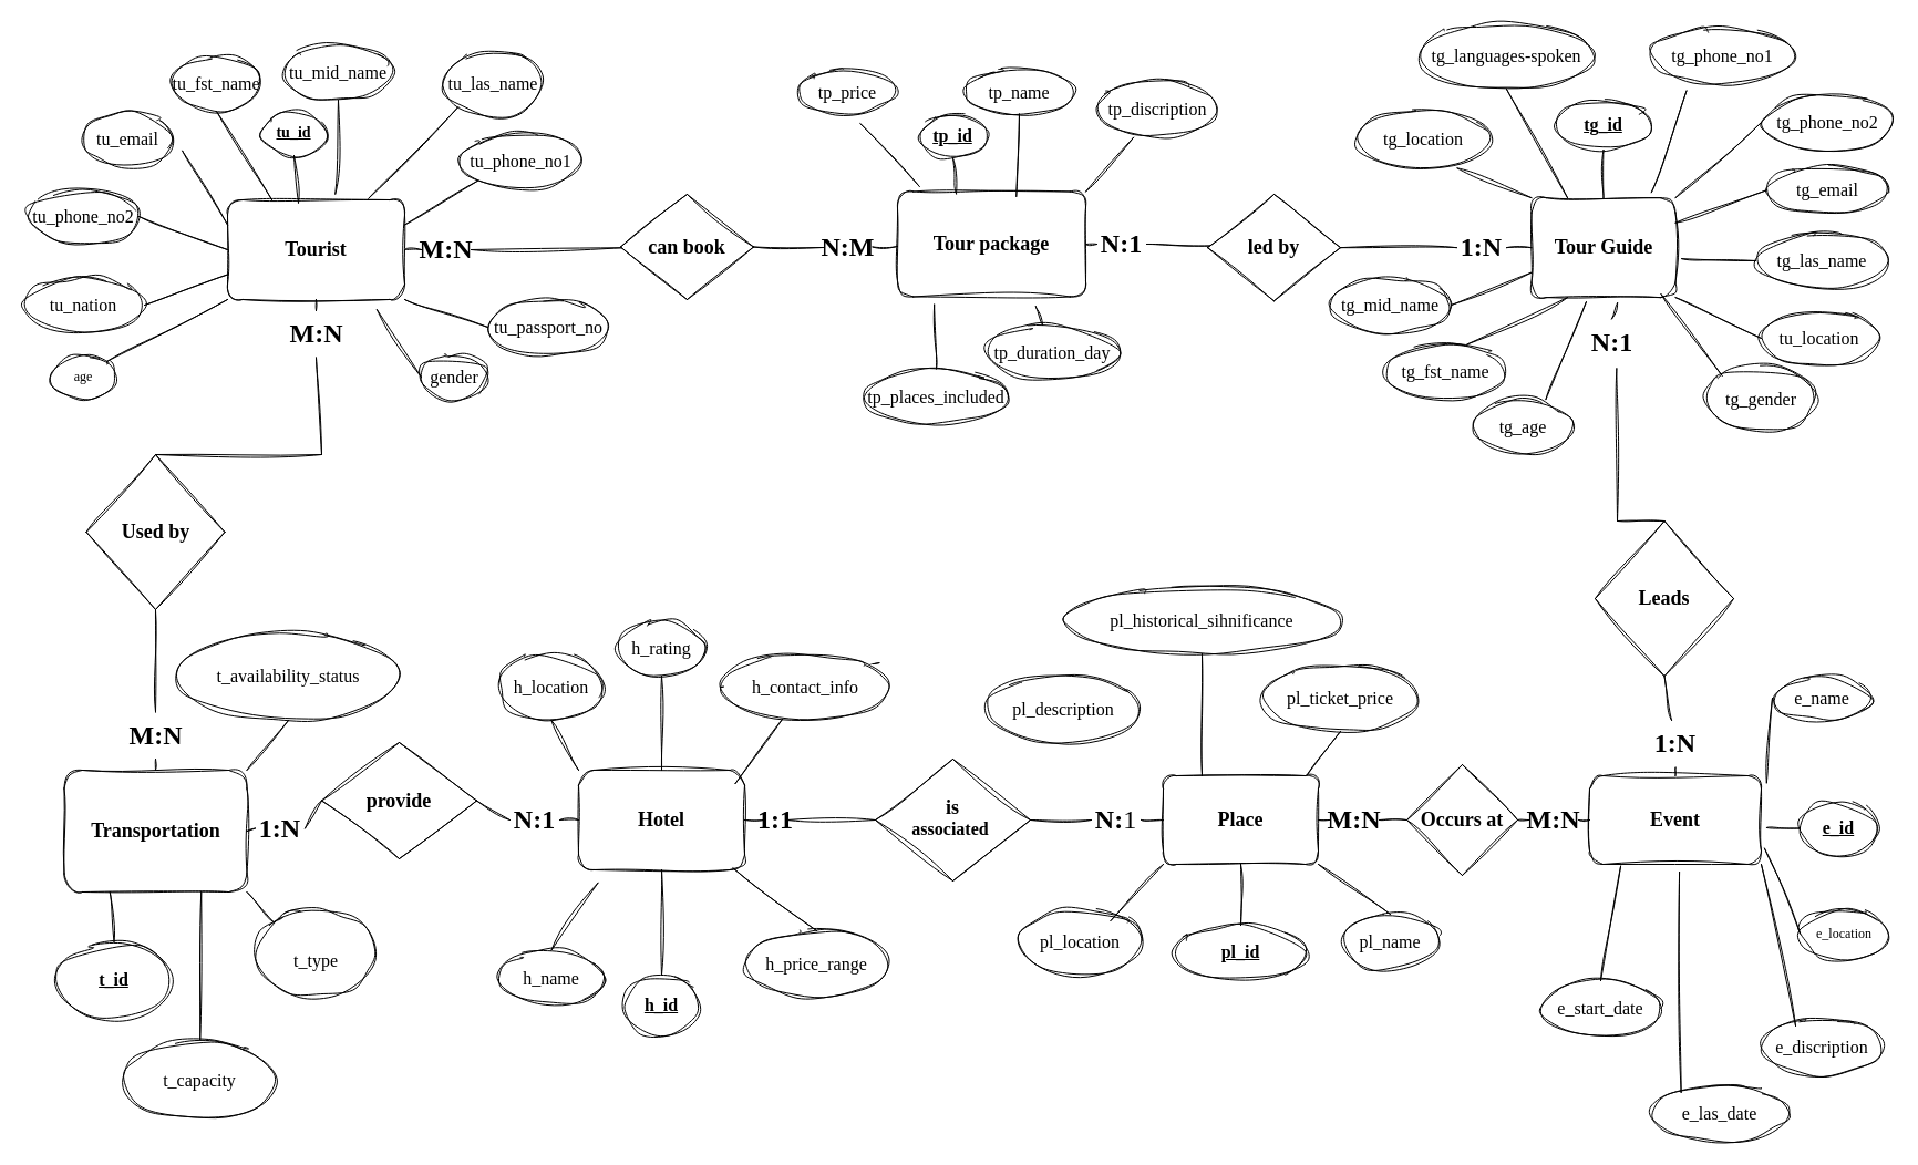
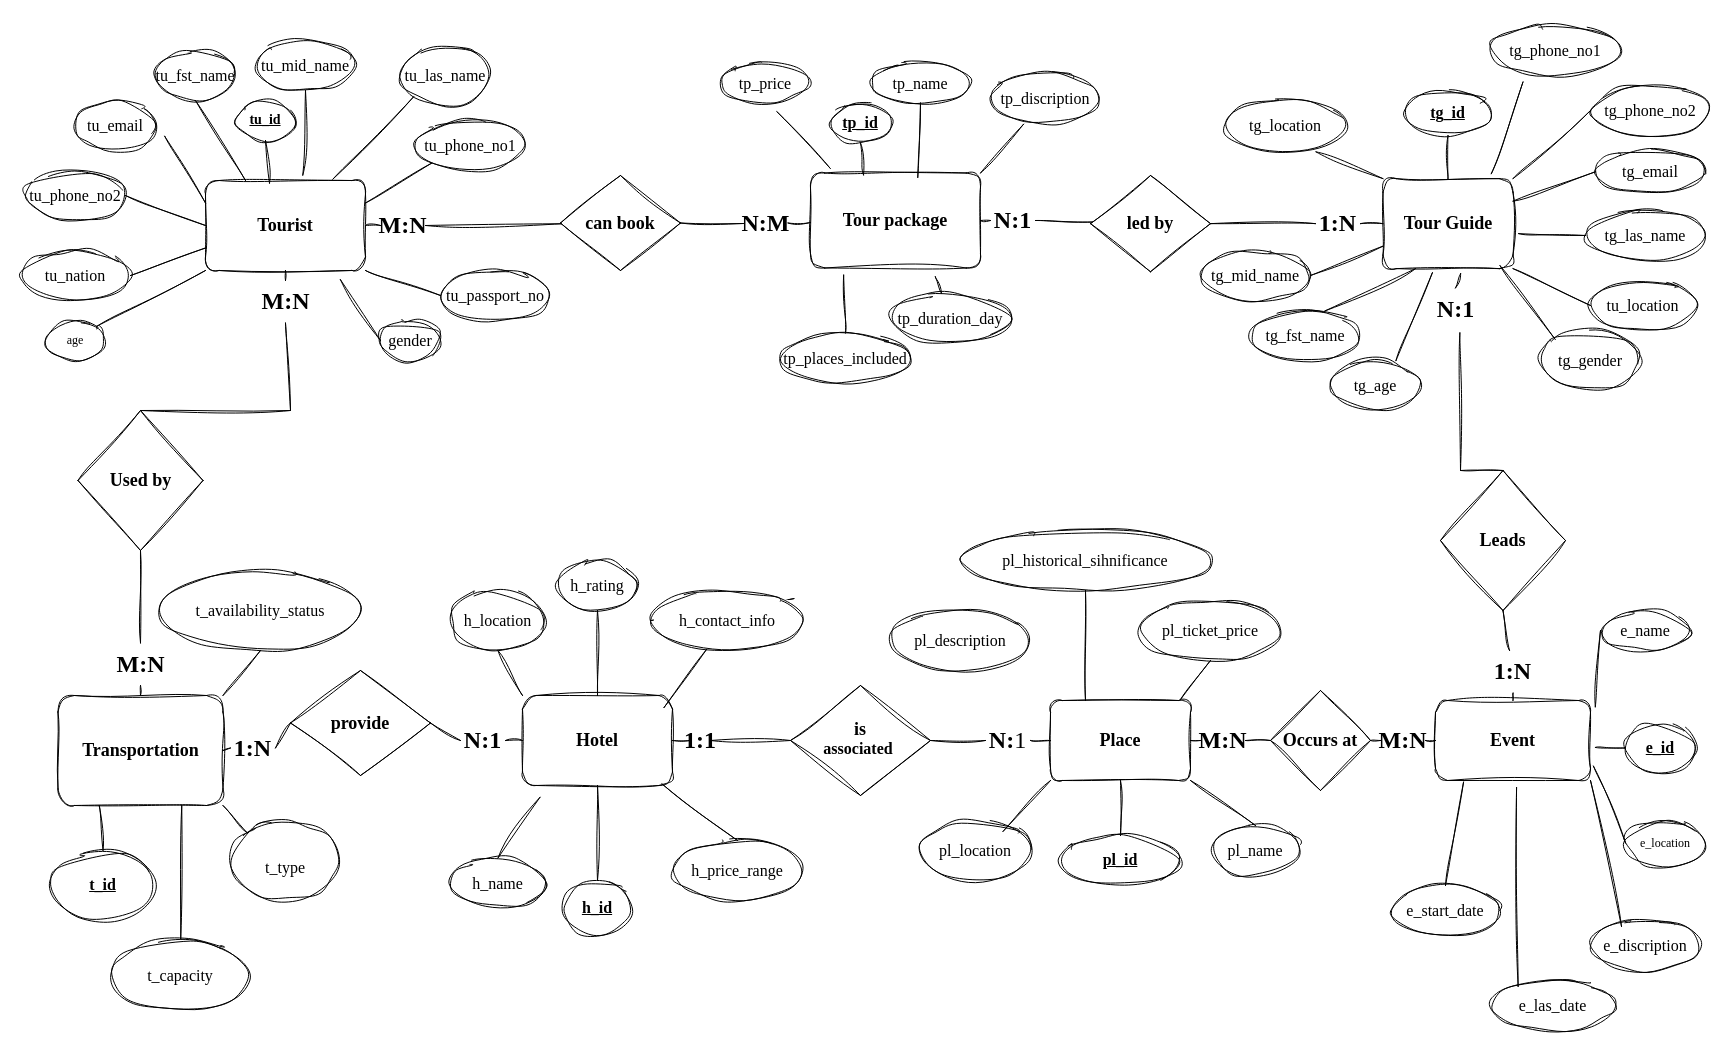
- <mxCell id="59" value="&lt;span style=&quot;font-family: &amp;quot;Times New Roman&amp;quot;, &amp;quot;serif&amp;quot;; font-size: 16px; text-wrap-mode: nowrap;&quot;&gt;tg_languages-spoken&lt;/span&gt;" style="ellipse;whiteSpace=wrap;html=1;sketch=1;hachureGap=4;jiggle=2;curveFitting=1;fontFamily=Architects Daughter;fontSource=https%3A%2F%2Ffonts.googleapis.com%2Fcss%3Ffamily%3DArchitects%2BDaughter;" vertex="1" parent="55"><mxGeometry x="80" width="160" height="60" as="geometry" /></mxCell>
- <mxCell id="71" value="" style="endArrow=none;html=1;rounded=0;sketch=1;hachureGap=4;jiggle=2;curveFitting=1;fontFamily=Architects Daughter;fontSource=https%3A%2F%2Ffonts.googleapis.com%2Fcss%3Ffamily%3DArchitects%2BDaughter;entryX=0.25;entryY=0;entryDx=0;entryDy=0;exitX=0.5;exitY=1;exitDx=0;exitDy=0;" edge="1" parent="55" source="59" target="58"><mxGeometry width="50" height="50" relative="1" as="geometry"><mxPoint x="50" y="280" as="sourcePoint" /><mxPoint x="100" y="230" as="targetPoint" /></mxGeometry></mxCell>
